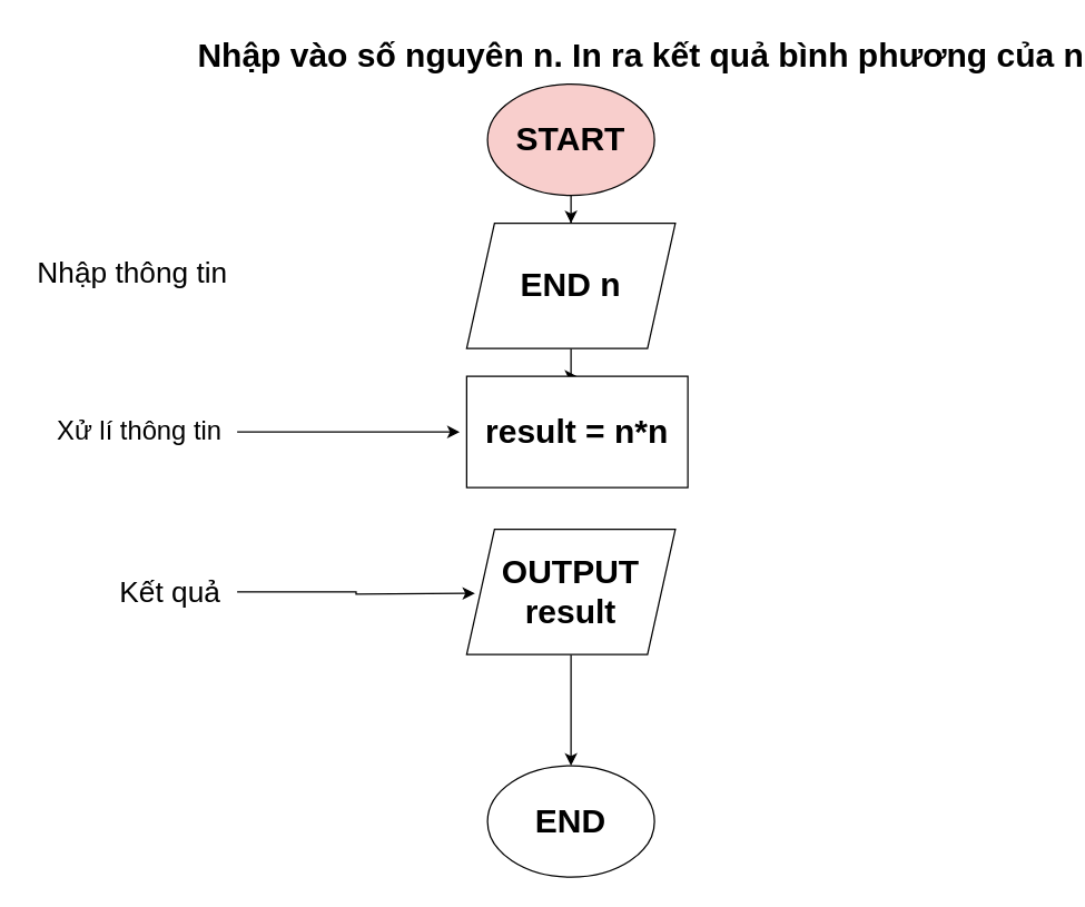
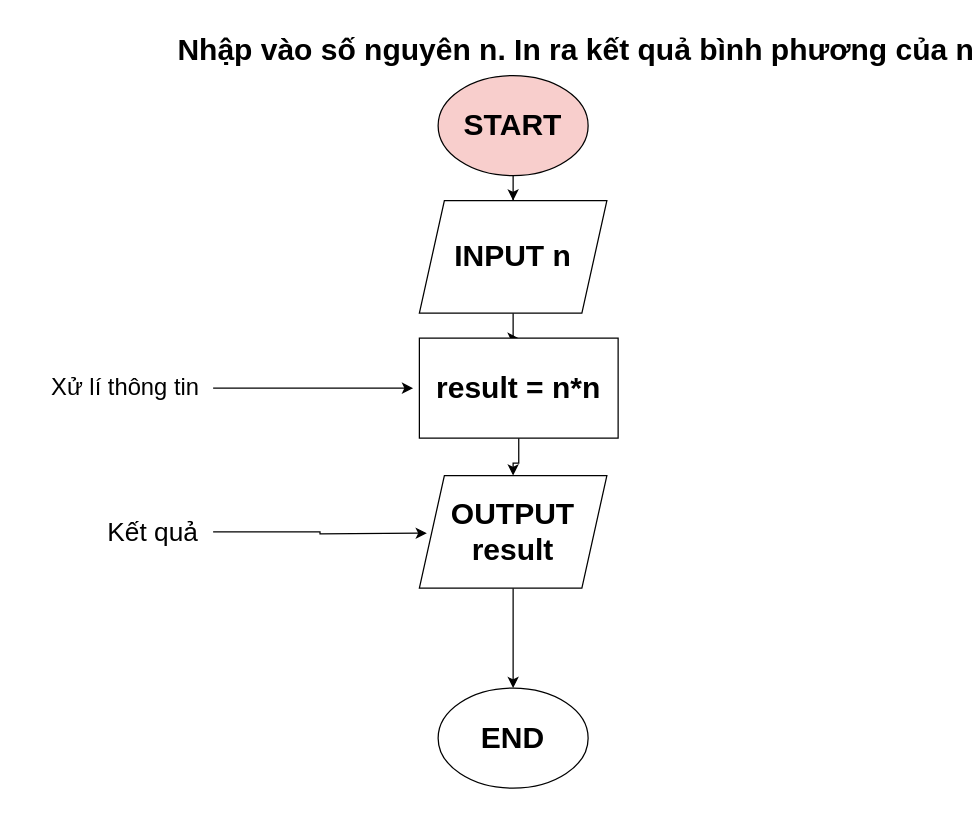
- <mxCell id="12" value="Nhập thông tin" style="text;html=1;align=center;verticalAlign=middle;whiteSpace=wrap;rounded=0;fontSize=21;" vertex="1" parent="1"><mxGeometry x="20" y="180" width="150" height="30" as="geometry" /></mxCell>
- <mxCell id="6" value="&lt;h1&gt;END n&lt;/h1&gt;" style="shape=parallelogram;perimeter=parallelogramPerimeter;whiteSpace=wrap;html=1;fixedSize=1;" vertex="1" parent="1"><mxGeometry x="335" y="160" width="150" height="90" as="geometry" /></mxCell>
+ <mxCell id="6" value="&lt;h1&gt;INPUT n&lt;/h1&gt;" style="shape=parallelogram;perimeter=parallelogramPerimeter;whiteSpace=wrap;html=1;fixedSize=1;" vertex="1" parent="1"><mxGeometry x="335" y="160" width="150" height="90" as="geometry" /></mxCell>
+ <mxCell id="7" value="" style="edgeStyle=orthogonalEdgeStyle;rounded=0;orthogonalLoop=1;jettySize=auto;html=1;" edge="1" parent="1" source="8" target="10"><mxGeometry relative="1" as="geometry" /></mxCell>
